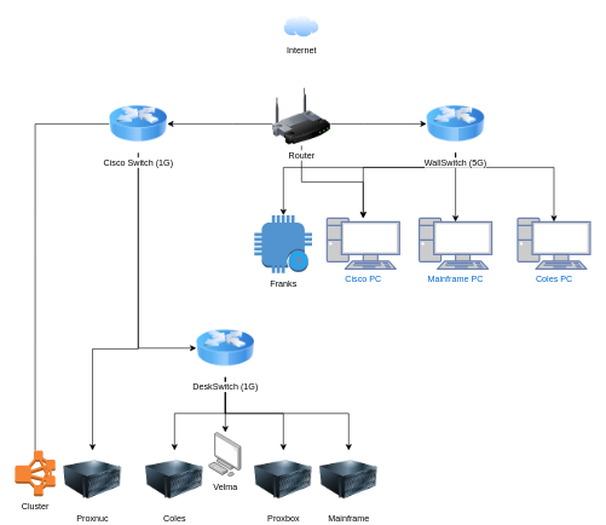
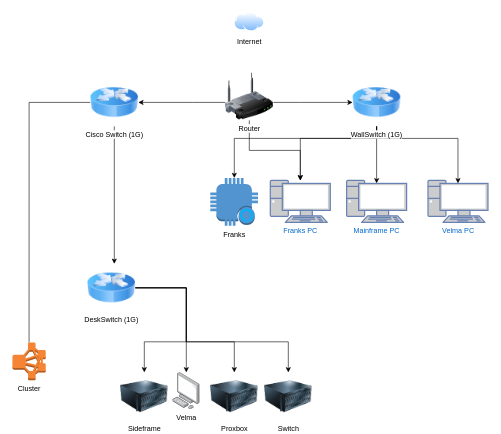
- <mxCell id="10" value="WallSwitch (5G)" style="image;html=1;image=img/lib/clip_art/networking/Router_Icon_128x128.png" parent="1" vertex="1"><mxGeometry x="587.2" y="130" width="80" height="80" as="geometry" /></mxCell>
+ <mxCell id="10" value="WallSwitch (1G)" style="image;html=1;image=img/lib/clip_art/networking/Router_Icon_128x128.png" parent="1" vertex="1"><mxGeometry x="587.2" y="130" width="80" height="80" as="geometry" /></mxCell>
- <mxCell id="29" value="Cisco&amp;nbsp;PC" style="fontColor=#0066CC;verticalAlign=top;verticalLabelPosition=bottom;labelPosition=center;align=center;html=1;outlineConnect=0;fillColor=#CCCCCC;strokeColor=#6881B3;gradientColor=none;gradientDirection=north;strokeWidth=2;shape=mxgraph.networks.pc;" parent="1" vertex="1"><mxGeometry x="450" y="300" width="100" height="70" as="geometry" /></mxCell>
+ <mxCell id="29" value="Franks&amp;nbsp;PC" style="fontColor=#0066CC;verticalAlign=top;verticalLabelPosition=bottom;labelPosition=center;align=center;html=1;outlineConnect=0;fillColor=#CCCCCC;strokeColor=#6881B3;gradientColor=none;gradientDirection=north;strokeWidth=2;shape=mxgraph.networks.pc;" parent="1" vertex="1"><mxGeometry x="450" y="300" width="100" height="70" as="geometry" /></mxCell>
- <mxCell id="27" value="Coles PC&lt;br&gt;" style="fontColor=#0066CC;verticalAlign=top;verticalLabelPosition=bottom;labelPosition=center;align=center;html=1;outlineConnect=0;fillColor=#CCCCCC;strokeColor=#6881B3;gradientColor=none;gradientDirection=north;strokeWidth=2;shape=mxgraph.networks.pc;" parent="1" vertex="1"><mxGeometry x="712.8" y="300" width="100" height="70" as="geometry" /></mxCell>
+ <mxCell id="27" value="Velma PC&lt;br&gt;" style="fontColor=#0066CC;verticalAlign=top;verticalLabelPosition=bottom;labelPosition=center;align=center;html=1;outlineConnect=0;fillColor=#CCCCCC;strokeColor=#6881B3;gradientColor=none;gradientDirection=north;strokeWidth=2;shape=mxgraph.networks.pc;" parent="1" vertex="1"><mxGeometry x="712.8" y="300" width="100" height="70" as="geometry" /></mxCell>
- <mxCell id="19" value="DeskSwitch (1G)" style="image;html=1;image=img/lib/clip_art/networking/Router_Icon_128x128.png" parent="1" vertex="1"><mxGeometry x="270" y="439" width="80" height="80" as="geometry" /></mxCell>
+ <mxCell id="19" value="DeskSwitch (1G)" style="image;html=1;image=img/lib/clip_art/networking/Router_Icon_128x128.png" parent="1" vertex="1"><mxGeometry x="145" y="439" width="80" height="80" as="geometry" /></mxCell>
- <mxCell id="13" style="edgeStyle=orthogonalEdgeStyle;rounded=0;orthogonalLoop=1;jettySize=auto;html=1;" edge="1" parent="1" source="14" target="25"><mxGeometry relative="1" as="geometry"><Array as="points"><mxPoint x="190" y="480" /><mxPoint x="127" y="480" /></Array></mxGeometry></mxCell>
- <mxCell id="20" value="Velma" style="points=[];aspect=fixed;html=1;align=center;shadow=0;dashed=0;image;image=img/lib/allied_telesis/computer_and_terminals/Personal_Computer.svg;" parent="1" vertex="1"><mxGeometry x="287.2" y="595" width="45.6" height="61.8" as="geometry" /></mxCell>
+ <mxCell id="20" value="Velma" style="points=[];aspect=fixed;html=1;align=center;shadow=0;dashed=0;image;image=img/lib/allied_telesis/computer_and_terminals/Personal_Computer.svg;" parent="1" vertex="1"><mxGeometry x="287.2" y="620" width="45.6" height="61.8" as="geometry" /></mxCell>
- <mxCell id="24" value="Cluster&lt;br&gt;" style="outlineConnect=0;dashed=0;verticalLabelPosition=bottom;verticalAlign=top;align=center;html=1;shape=mxgraph.aws3.emr_cluster;fillColor=#F58534;gradientColor=none;" parent="1" vertex="1"><mxGeometry x="20.2" y="620.1" width="55.5" height="63" as="geometry" /></mxCell>
+ <mxCell id="24" value="Cluster&lt;br&gt;" style="outlineConnect=0;dashed=0;verticalLabelPosition=bottom;verticalAlign=top;align=center;html=1;shape=mxgraph.aws3.emr_cluster;fillColor=#F58534;gradientColor=none;" parent="1" vertex="1"><mxGeometry x="20.2" y="570.1" width="55.5" height="63" as="geometry" /></mxCell>
- <mxCell id="25" value="Proxnuc" style="image;html=1;image=img/lib/clip_art/computers/Server_128x128.png" parent="1" vertex="1"><mxGeometry x="87.2" y="620" width="80" height="80" as="geometry" /></mxCell>
- <mxCell id="22" value="Coles" style="image;html=1;image=img/lib/clip_art/computers/Server_128x128.png" parent="1" vertex="1"><mxGeometry x="200" y="619.9" width="80" height="80" as="geometry" /></mxCell>
+ <mxCell id="22" value="Sideframe" style="image;html=1;image=img/lib/clip_art/computers/Server_128x128.png" parent="1" vertex="1"><mxGeometry x="200" y="619.9" width="80" height="80" as="geometry" /></mxCell>
- <mxCell id="21" value="Mainframe" style="image;html=1;image=img/lib/clip_art/computers/Server_128x128.png" parent="1" vertex="1"><mxGeometry x="440" y="620" width="80" height="80" as="geometry" /></mxCell>
+ <mxCell id="21" value="Switch" style="image;html=1;image=img/lib/clip_art/computers/Server_128x128.png" parent="1" vertex="1"><mxGeometry x="440" y="620" width="80" height="80" as="geometry" /></mxCell>
